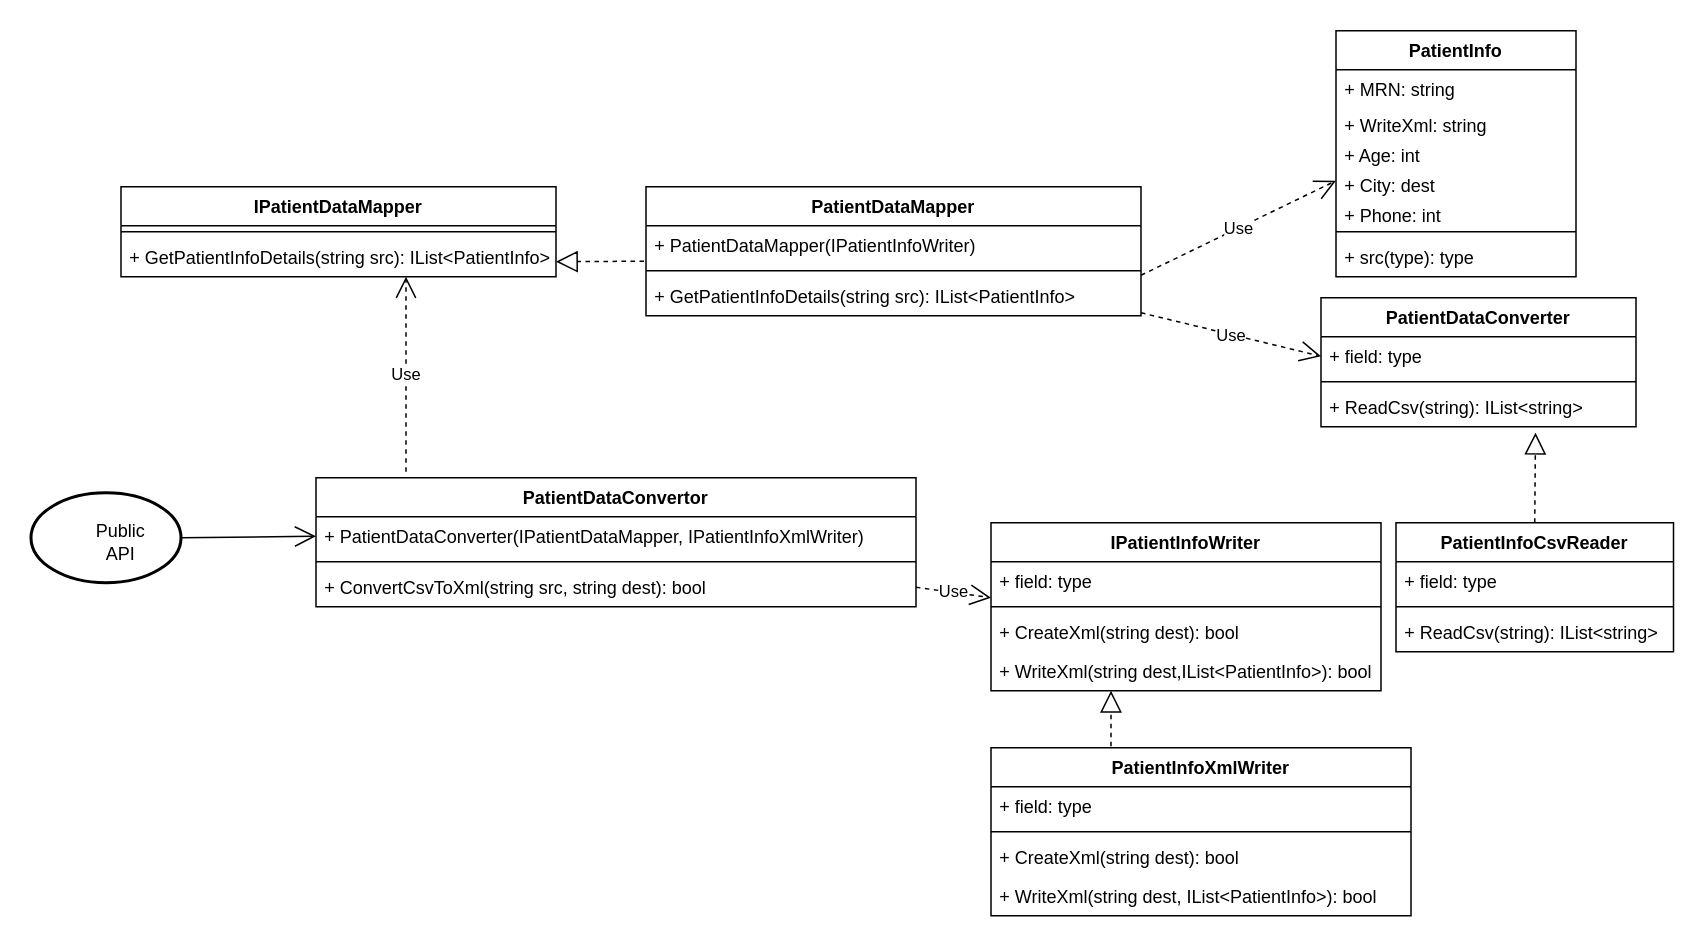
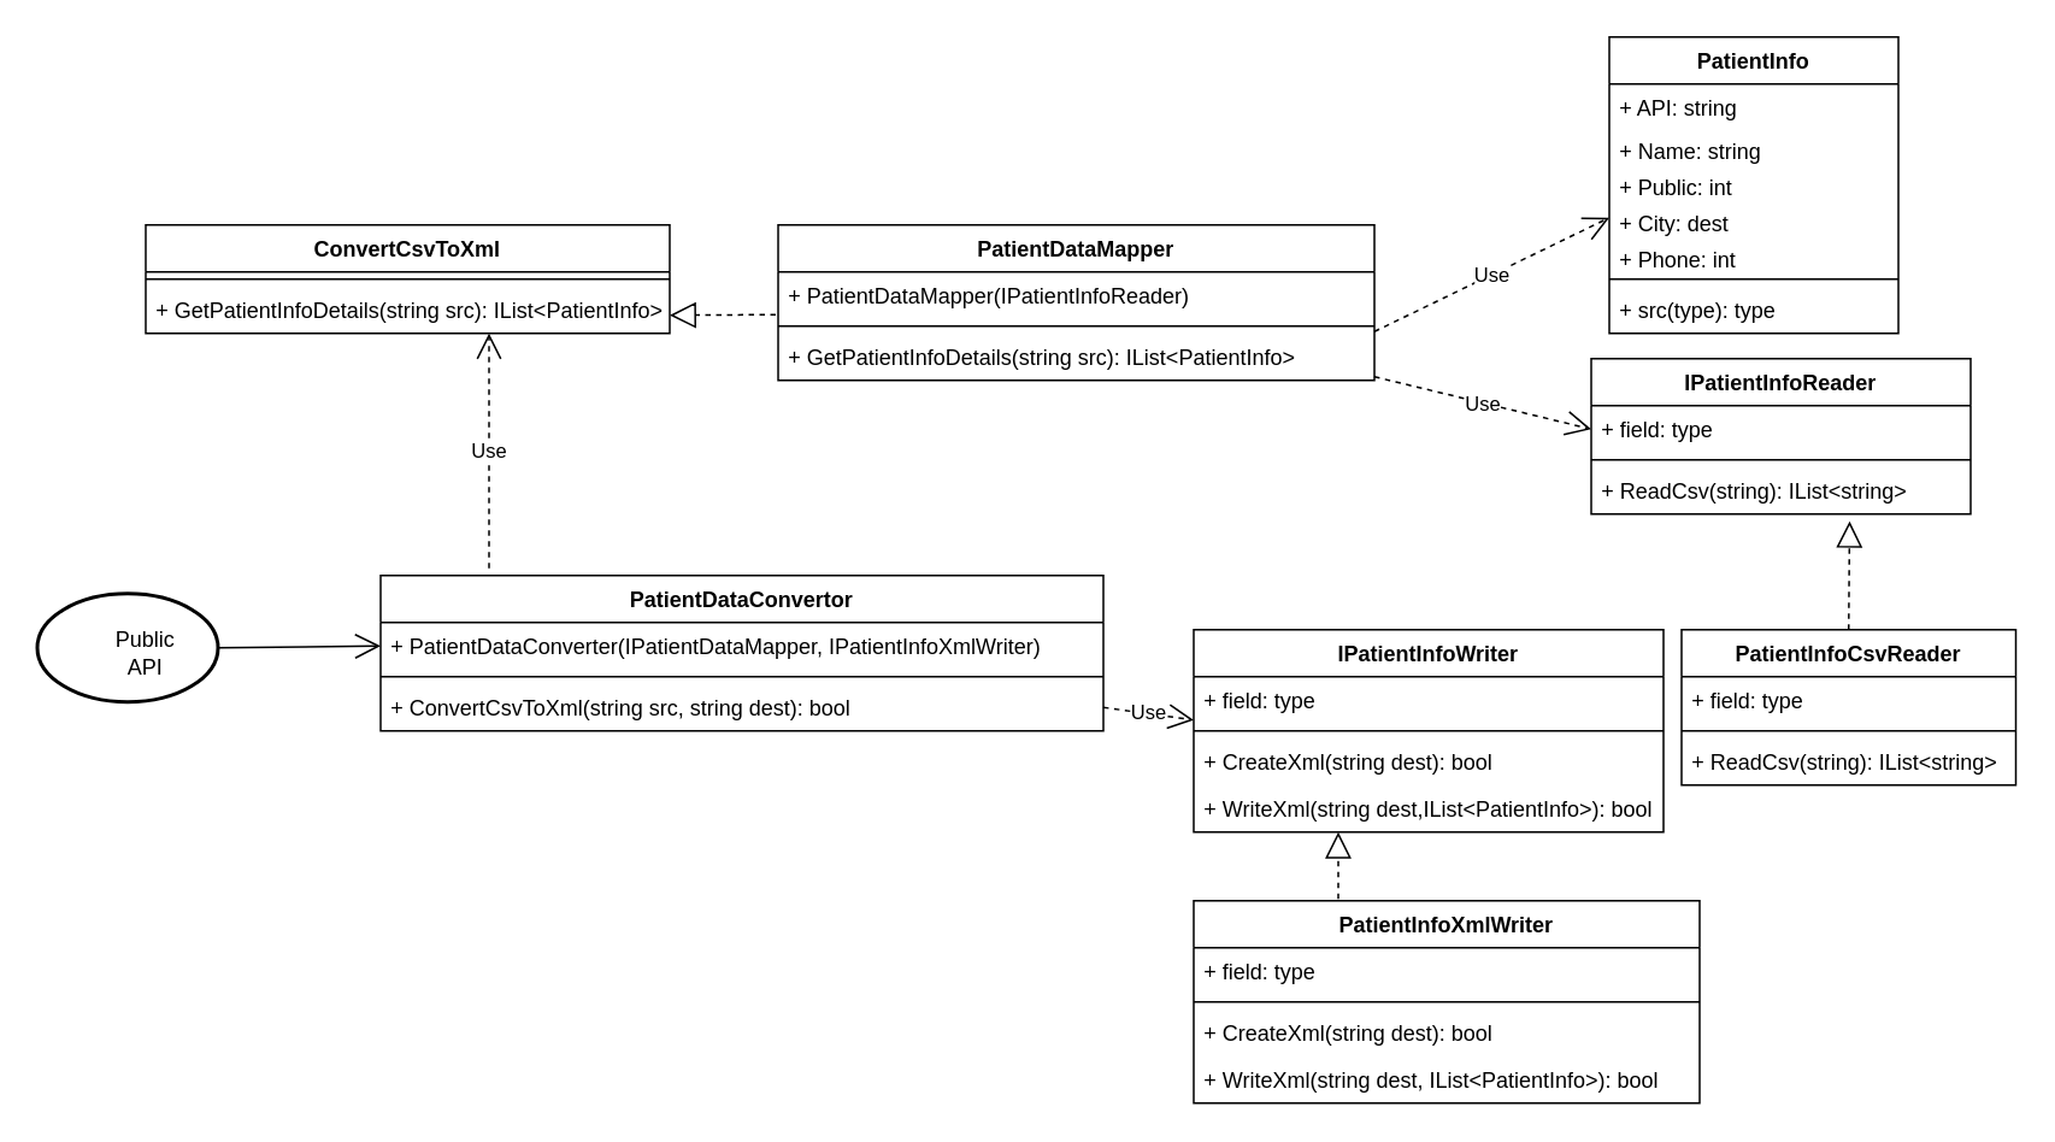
- <mxCell id="3" value="+ MRN: string" style="text;strokeColor=none;fillColor=none;align=left;verticalAlign=top;spacingLeft=4;spacingRight=4;overflow=hidden;rotatable=0;points=[[0,0.5],[1,0.5]];portConstraint=eastwest;" vertex="1" parent="2"><mxGeometry y="26" width="160" height="24" as="geometry" /></mxCell>
+ <mxCell id="3" value="+ API: string" style="text;strokeColor=none;fillColor=none;align=left;verticalAlign=top;spacingLeft=4;spacingRight=4;overflow=hidden;rotatable=0;points=[[0,0.5],[1,0.5]];portConstraint=eastwest;" vertex="1" parent="2"><mxGeometry y="26" width="160" height="24" as="geometry" /></mxCell>
- <mxCell id="4" value="+ WriteXml: string" style="text;strokeColor=none;fillColor=none;align=left;verticalAlign=top;spacingLeft=4;spacingRight=4;overflow=hidden;rotatable=0;points=[[0,0.5],[1,0.5]];portConstraint=eastwest;" vertex="1" parent="2"><mxGeometry y="50" width="160" height="20" as="geometry" /></mxCell>
+ <mxCell id="4" value="+ Name: string" style="text;strokeColor=none;fillColor=none;align=left;verticalAlign=top;spacingLeft=4;spacingRight=4;overflow=hidden;rotatable=0;points=[[0,0.5],[1,0.5]];portConstraint=eastwest;" vertex="1" parent="2"><mxGeometry y="50" width="160" height="20" as="geometry" /></mxCell>
- <mxCell id="5" value="+ Age: int" style="text;strokeColor=none;fillColor=none;align=left;verticalAlign=top;spacingLeft=4;spacingRight=4;overflow=hidden;rotatable=0;points=[[0,0.5],[1,0.5]];portConstraint=eastwest;" vertex="1" parent="2"><mxGeometry y="70" width="160" height="20" as="geometry" /></mxCell>
+ <mxCell id="5" value="+ Public: int" style="text;strokeColor=none;fillColor=none;align=left;verticalAlign=top;spacingLeft=4;spacingRight=4;overflow=hidden;rotatable=0;points=[[0,0.5],[1,0.5]];portConstraint=eastwest;" vertex="1" parent="2"><mxGeometry y="70" width="160" height="20" as="geometry" /></mxCell>
- <mxCell id="45" value="IPatientDataMapper" style="swimlane;fontStyle=1;align=center;verticalAlign=top;childLayout=stackLayout;horizontal=1;startSize=26;horizontalStack=0;resizeParent=1;resizeParentMax=0;resizeLast=0;collapsible=1;marginBottom=0;" vertex="1" parent="1"><mxGeometry x="80" y="124" width="290" height="60" as="geometry" /></mxCell>
+ <mxCell id="45" value="ConvertCsvToXml" style="swimlane;fontStyle=1;align=center;verticalAlign=top;childLayout=stackLayout;horizontal=1;startSize=26;horizontalStack=0;resizeParent=1;resizeParentMax=0;resizeLast=0;collapsible=1;marginBottom=0;" vertex="1" parent="1"><mxGeometry x="80" y="124" width="290" height="60" as="geometry" /></mxCell>
- <mxCell id="25" value="+ PatientDataMapper(IPatientInfoWriter)" style="text;strokeColor=none;fillColor=none;align=left;verticalAlign=top;spacingLeft=4;spacingRight=4;overflow=hidden;rotatable=0;points=[[0,0.5],[1,0.5]];portConstraint=eastwest;" vertex="1" parent="24"><mxGeometry y="26" width="330" height="26" as="geometry" /></mxCell>
+ <mxCell id="25" value="+ PatientDataMapper(IPatientInfoReader)" style="text;strokeColor=none;fillColor=none;align=left;verticalAlign=top;spacingLeft=4;spacingRight=4;overflow=hidden;rotatable=0;points=[[0,0.5],[1,0.5]];portConstraint=eastwest;" vertex="1" parent="24"><mxGeometry y="26" width="330" height="26" as="geometry" /></mxCell>
- <mxCell id="30" value="PatientDataConverter" style="swimlane;fontStyle=1;align=center;verticalAlign=top;childLayout=stackLayout;horizontal=1;startSize=26;horizontalStack=0;resizeParent=1;resizeParentMax=0;resizeLast=0;collapsible=1;marginBottom=0;" vertex="1" parent="1"><mxGeometry x="880" y="198" width="210" height="86" as="geometry" /></mxCell>
+ <mxCell id="30" value="IPatientInfoReader" style="swimlane;fontStyle=1;align=center;verticalAlign=top;childLayout=stackLayout;horizontal=1;startSize=26;horizontalStack=0;resizeParent=1;resizeParentMax=0;resizeLast=0;collapsible=1;marginBottom=0;" vertex="1" parent="1"><mxGeometry x="880" y="198" width="210" height="86" as="geometry" /></mxCell>
